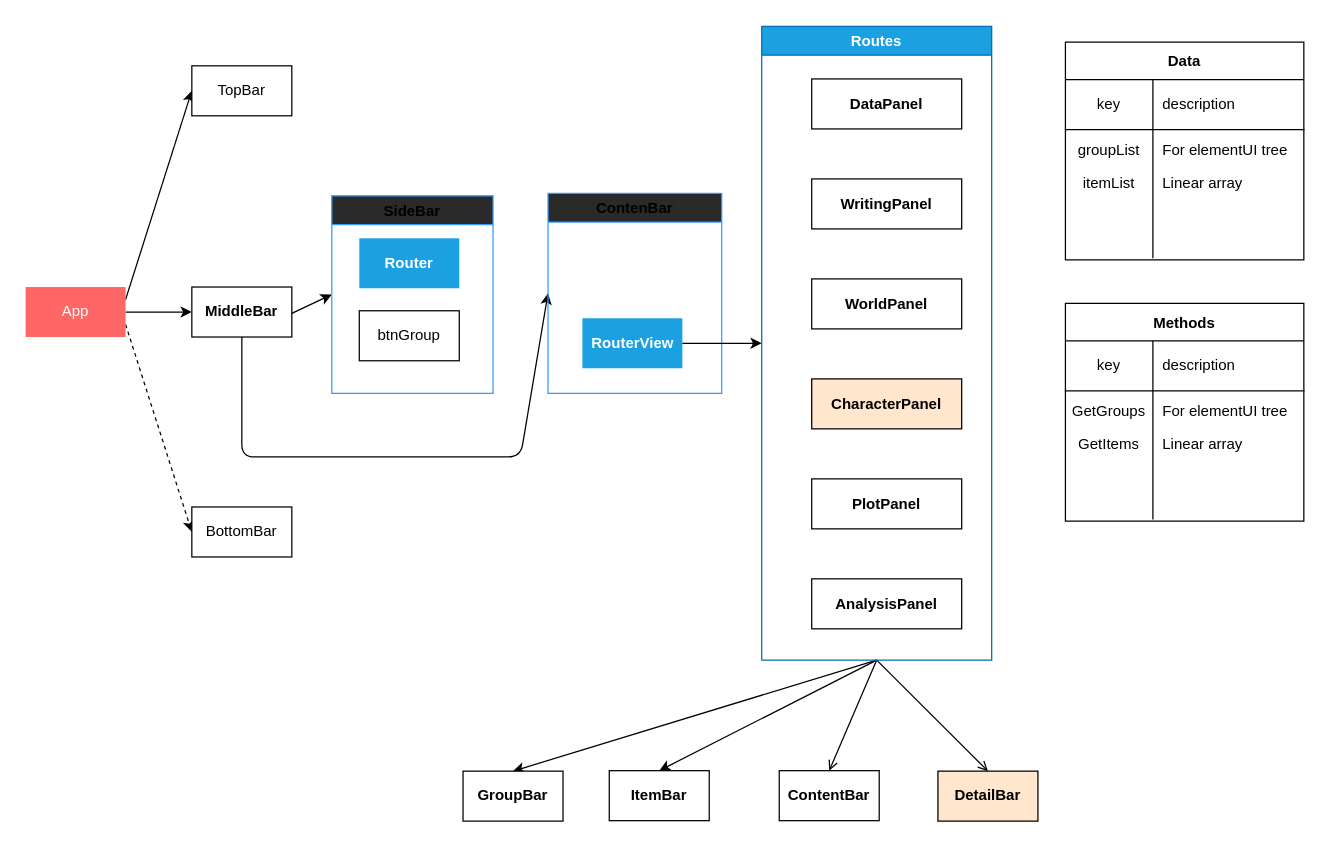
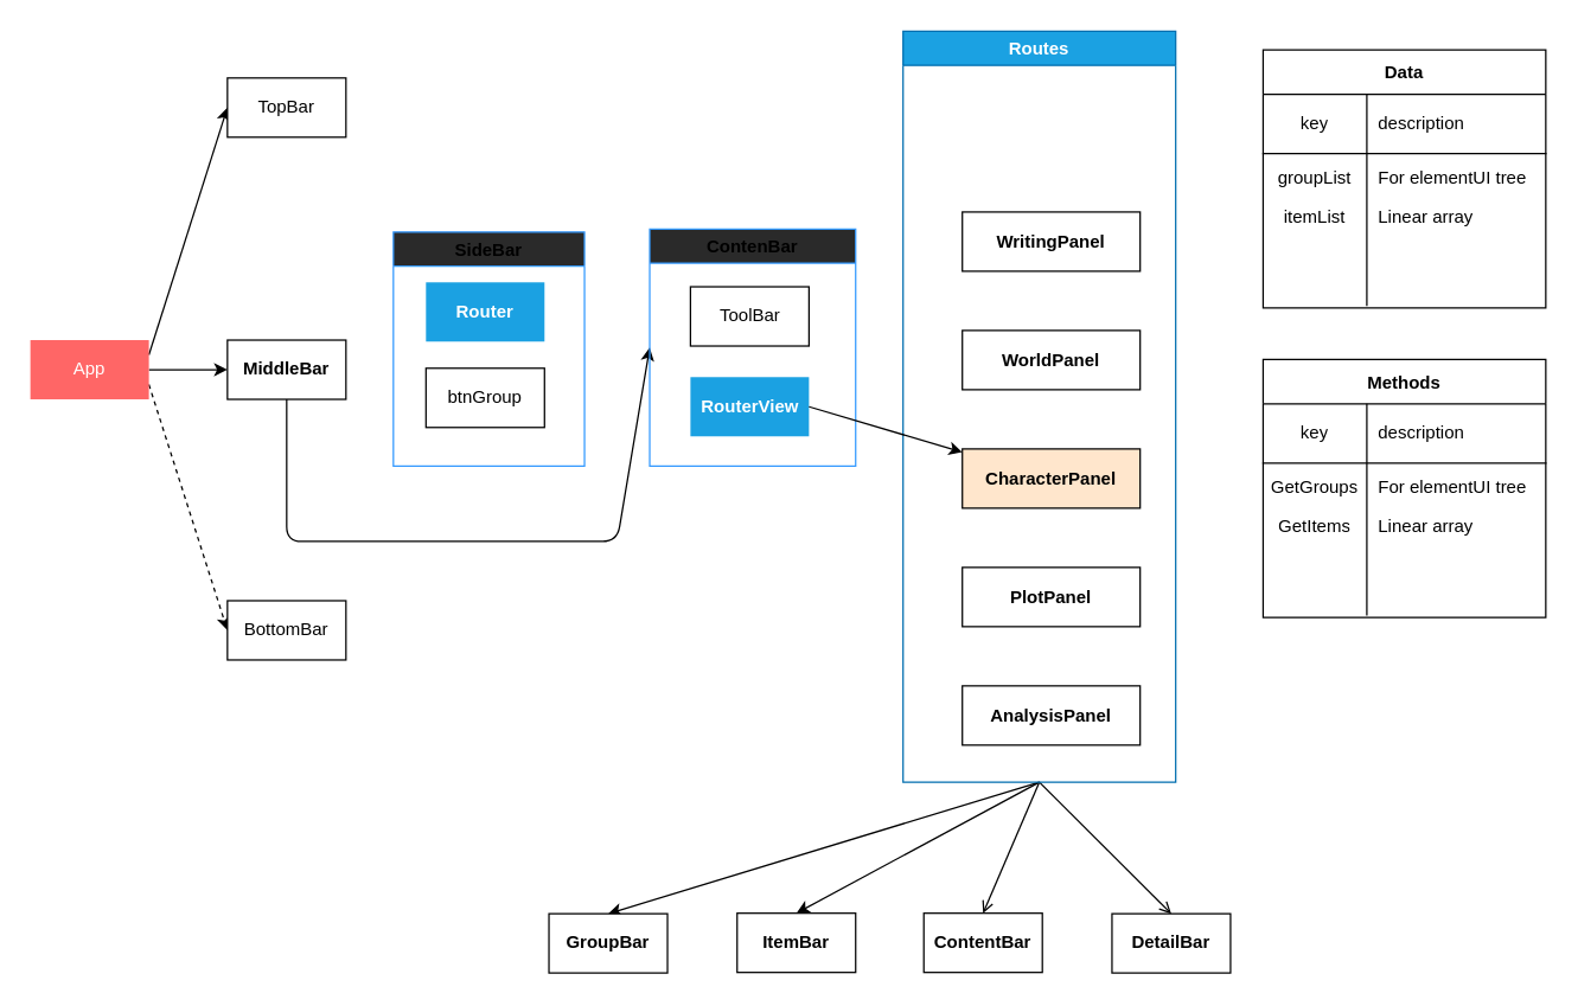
- <mxCell id="29" value="DataPanel" style="rounded=0;whiteSpace=wrap;html=1;fontStyle=1" vertex="1" parent="28"><mxGeometry x="40" y="42" width="120" height="40" as="geometry" /></mxCell>
+ <mxCell id="53" value="ToolBar" style="rounded=0;whiteSpace=wrap;html=1;" vertex="1" parent="52"><mxGeometry x="27.5" y="39" width="80" height="40" as="geometry" /></mxCell>
- <mxCell id="7" style="edgeStyle=none;html=1;exitX=0.5;exitY=1;exitDx=0;exitDy=0;entryX=0;entryY=0.5;entryDx=0;entryDy=0;" edge="1" parent="1" source="9" target="55"><mxGeometry relative="1" as="geometry"><mxPoint x="260" y="225" as="targetPoint" /></mxGeometry></mxCell>
- <mxCell id="58" style="edgeStyle=none;html=1;exitX=1;exitY=0.5;exitDx=0;exitDy=0;entryX=0;entryY=0.5;entryDx=0;entryDy=0;" edge="1" parent="1" source="54" target="28"><mxGeometry relative="1" as="geometry" /></mxCell>
+ <mxCell id="58" style="edgeStyle=none;html=1;exitX=1;exitY=0.5;exitDx=0;exitDy=0;" edge="1" parent="1" source="54" target="32"><mxGeometry relative="1" as="geometry" /></mxCell>
- <mxCell id="36" value="ItemBar" style="rounded=0;whiteSpace=wrap;html=1;fontStyle=1" vertex="1" parent="1"><mxGeometry x="487" y="616" width="80" height="40" as="geometry" /></mxCell>
+ <mxCell id="36" value="ItemBar" style="rounded=0;whiteSpace=wrap;html=1;fontStyle=1" vertex="1" parent="1"><mxGeometry x="497" y="616" width="80" height="40" as="geometry" /></mxCell>
- <mxCell id="38" value="DetailBar" style="rounded=0;whiteSpace=wrap;html=1;fontStyle=1;fillColor=#ffe6cc;" vertex="1" parent="1"><mxGeometry x="750" y="616.36" width="80" height="40" as="geometry" /></mxCell>
+ <mxCell id="38" value="DetailBar" style="rounded=0;whiteSpace=wrap;html=1;fontStyle=1" vertex="1" parent="1"><mxGeometry x="750" y="616.36" width="80" height="40" as="geometry" /></mxCell>
